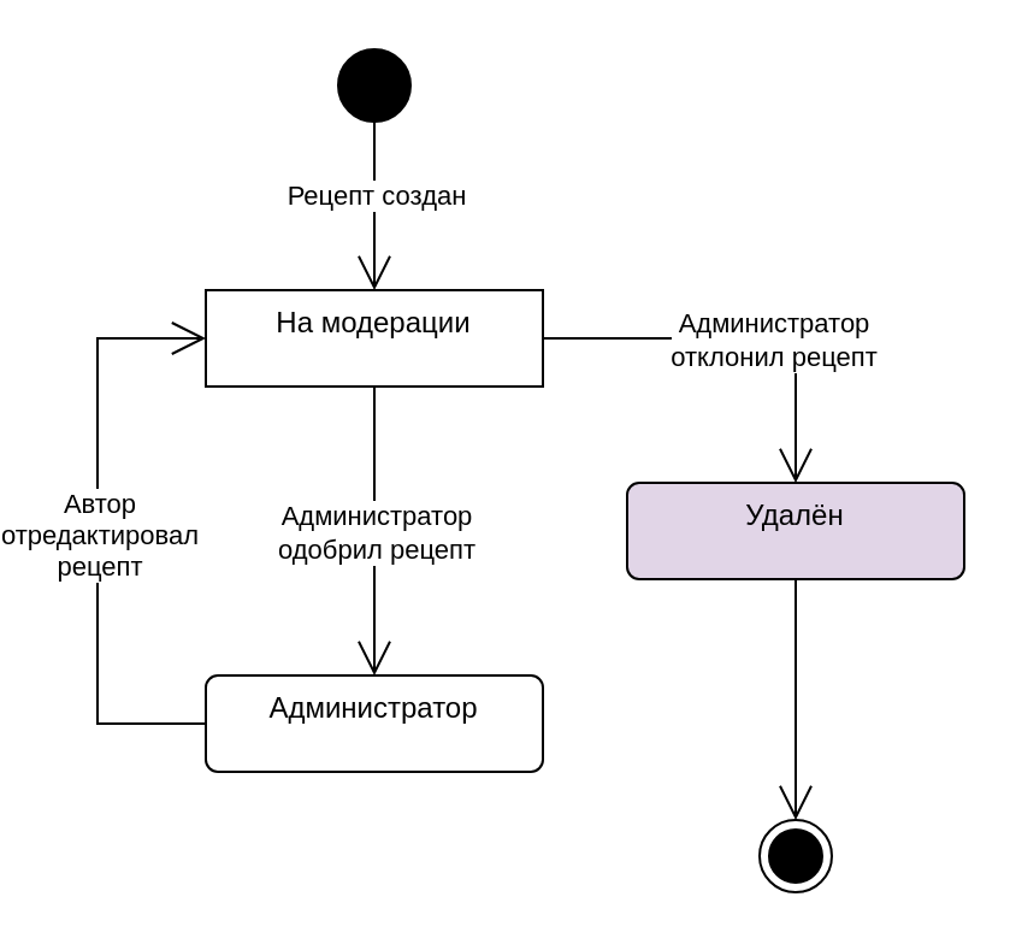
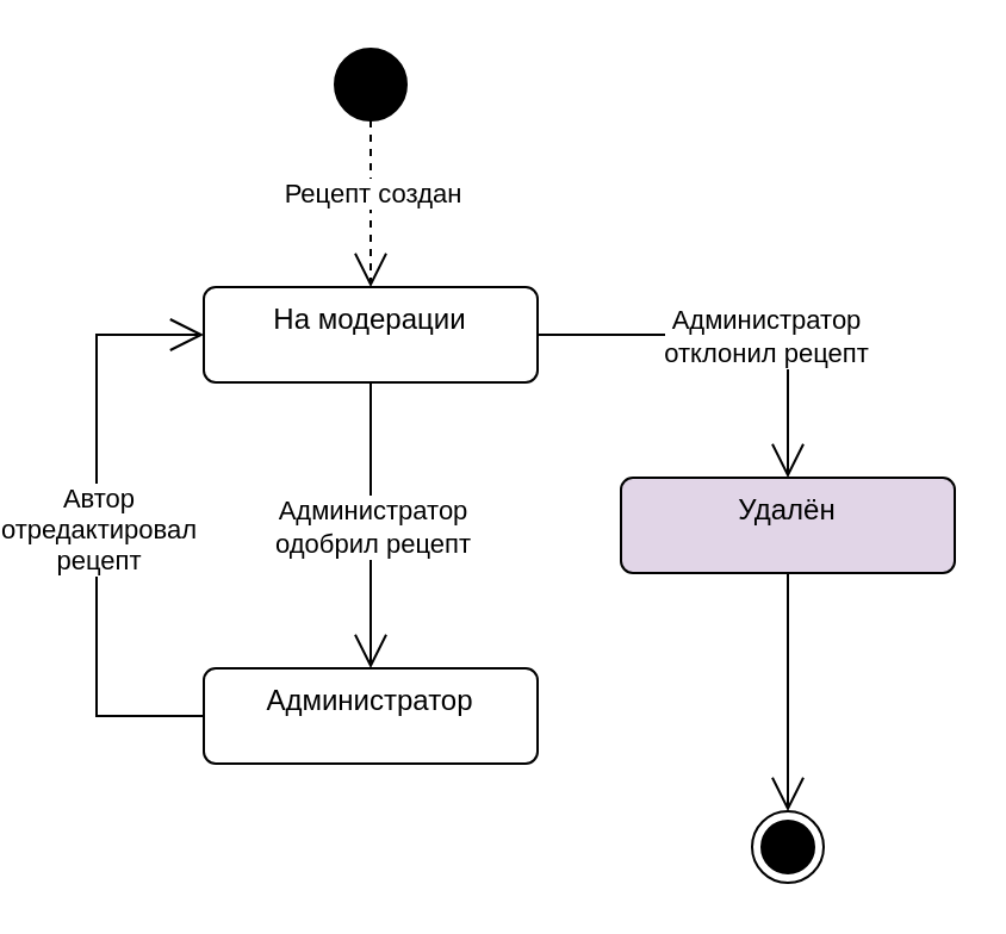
- <mxCell id="3" value="" style="endArrow=open;endFill=1;endSize=12;html=1;rounded=0;entryX=0.5;entryY=0;entryDx=0;entryDy=0;" edge="1" parent="1" source="2" target="5"><mxGeometry width="160" relative="1" as="geometry"><mxPoint x="270" y="70" as="sourcePoint" /><mxPoint x="430" y="70" as="targetPoint" /></mxGeometry></mxCell>
+ <mxCell id="3" value="" style="endArrow=open;endFill=1;endSize=12;html=1;rounded=0;entryX=0.5;entryY=0;entryDx=0;entryDy=0;dashed=1;" edge="1" parent="1" source="2" target="5"><mxGeometry width="160" relative="1" as="geometry"><mxPoint x="270" y="70" as="sourcePoint" /><mxPoint x="430" y="70" as="targetPoint" /></mxGeometry></mxCell>
- <mxCell id="5" value="На модерации" style="html=1;align=center;verticalAlign=top;absoluteArcSize=1;arcSize=10;dashed=0;whiteSpace=wrap;rounded=0;" vertex="1" parent="1"><mxGeometry x="65" y="120" width="140" height="40" as="geometry" /></mxCell>
+ <mxCell id="5" value="На модерации" style="html=1;align=center;verticalAlign=top;rounded=1;absoluteArcSize=1;arcSize=10;dashed=0;whiteSpace=wrap;" vertex="1" parent="1"><mxGeometry x="65" y="120" width="140" height="40" as="geometry" /></mxCell>
